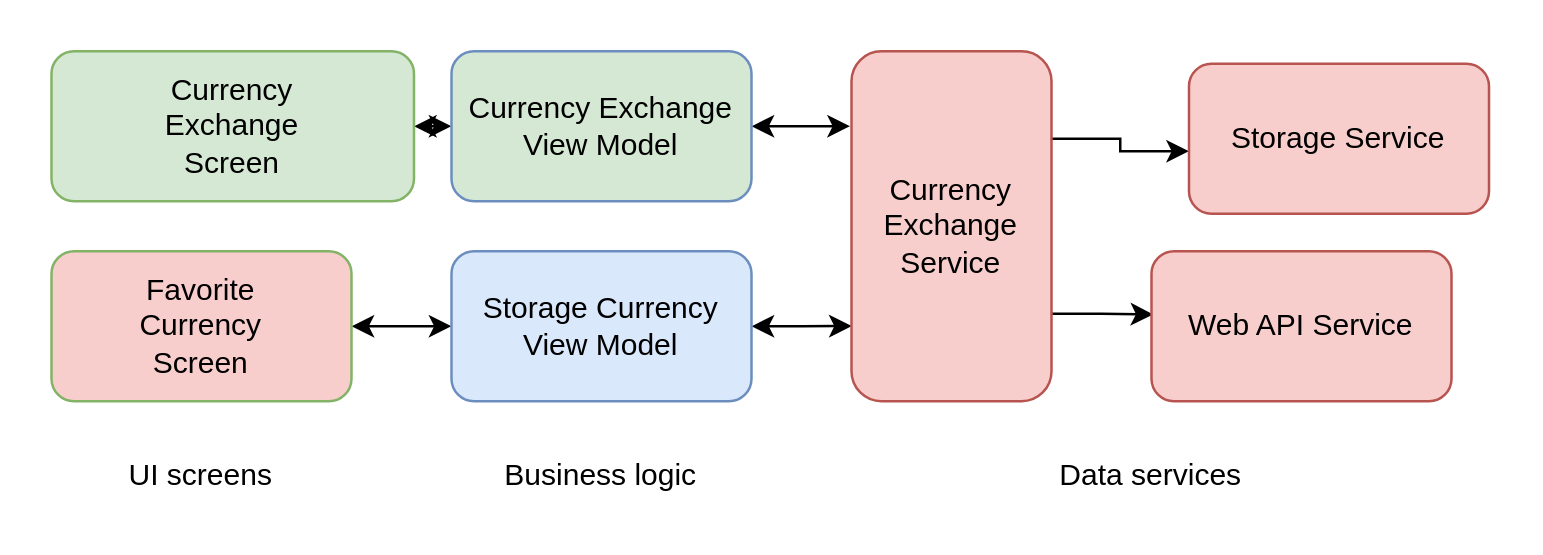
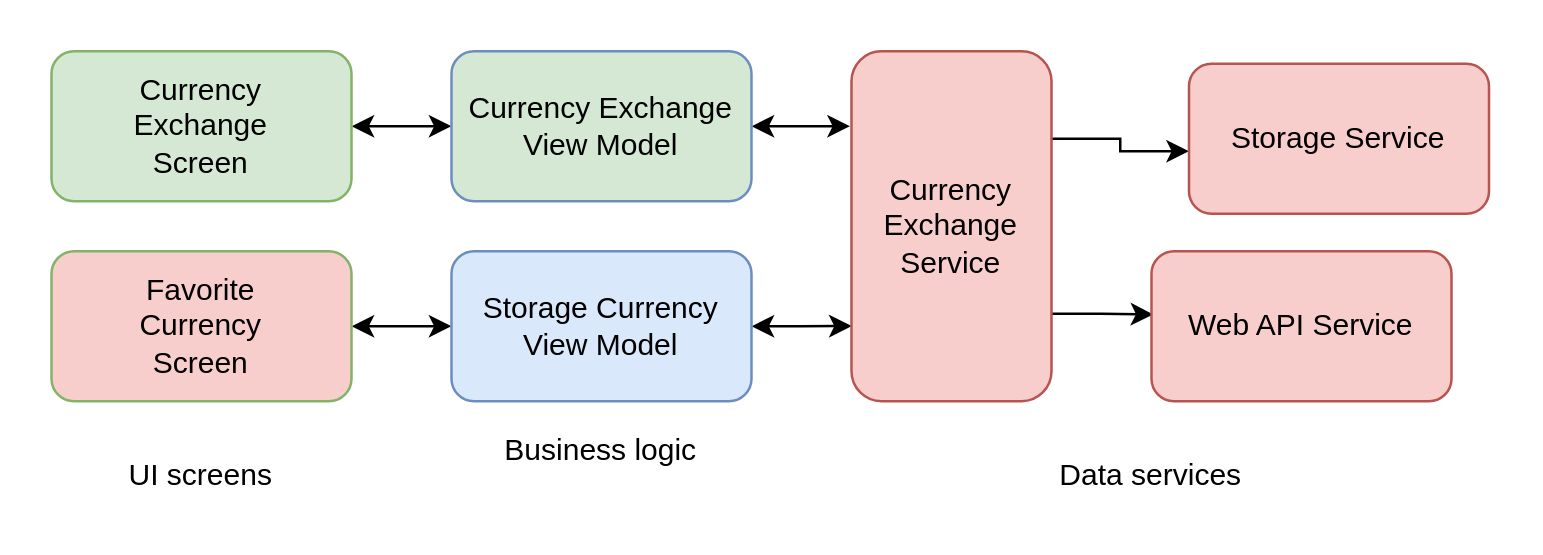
- <mxCell id="13" value="Currency&lt;br&gt;Exchange&lt;br&gt;Screen" style="rounded=1;whiteSpace=wrap;html=1;fillColor=#d5e8d4;strokeColor=#82b366;" vertex="1" parent="1"><mxGeometry x="20" y="20" width="145" height="60" as="geometry" /></mxCell>
+ <mxCell id="13" value="Currency&lt;br&gt;Exchange&lt;br&gt;Screen" style="rounded=1;whiteSpace=wrap;html=1;fillColor=#d5e8d4;strokeColor=#82b366;" vertex="1" parent="1"><mxGeometry x="20" y="20" width="120" height="60" as="geometry" /></mxCell>
- <mxCell id="10" value="Business logic" style="text;html=1;strokeColor=none;fillColor=none;align=center;verticalAlign=middle;whiteSpace=wrap;rounded=0;" vertex="1" parent="1"><mxGeometry x="180" y="180" width="120" height="20" as="geometry" /></mxCell>
+ <mxCell id="10" value="Business logic" style="text;html=1;strokeColor=none;fillColor=none;align=center;verticalAlign=middle;whiteSpace=wrap;rounded=0;" vertex="1" parent="1"><mxGeometry x="180" y="170" width="120" height="20" as="geometry" /></mxCell>
